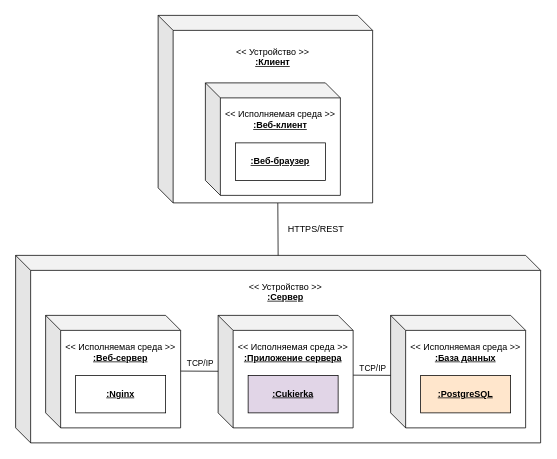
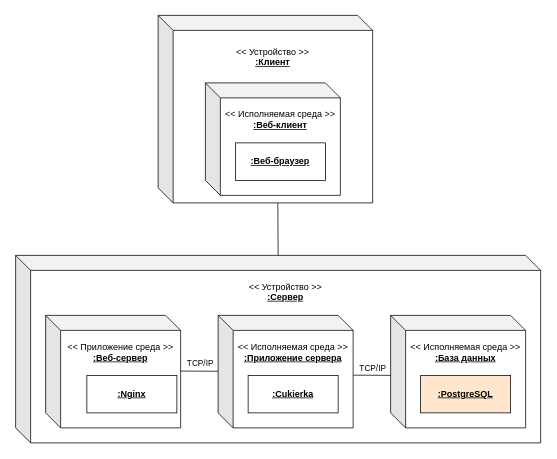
- <mxCell id="23" value="HTTPS/REST" style="text;html=1;align=center;verticalAlign=middle;resizable=0;points=[];autosize=1;strokeColor=none;fillColor=none;" vertex="1" parent="1"><mxGeometry x="370" y="290" width="100" height="30" as="geometry" /></mxCell>
- <mxCell id="10" value="&amp;lt;&amp;lt; Исполняемая среда &amp;gt;&amp;gt;&lt;br&gt;&lt;u&gt;&lt;b&gt;:Веб-сервер&lt;br&gt;&lt;br&gt;&lt;br&gt;&lt;br&gt;&lt;br&gt;&lt;br&gt;&lt;/b&gt;&lt;/u&gt;" style="shape=cube;whiteSpace=wrap;html=1;boundedLbl=1;backgroundOutline=1;darkOpacity=0.05;darkOpacity2=0.1;" vertex="1" parent="9"><mxGeometry width="180" height="150" as="geometry" /></mxCell>
+ <mxCell id="10" value="&amp;lt;&amp;lt; Приложение среда &amp;gt;&amp;gt;&lt;br&gt;&lt;u&gt;&lt;b&gt;:Веб-сервер&lt;br&gt;&lt;br&gt;&lt;br&gt;&lt;br&gt;&lt;br&gt;&lt;br&gt;&lt;/b&gt;&lt;/u&gt;" style="shape=cube;whiteSpace=wrap;html=1;boundedLbl=1;backgroundOutline=1;darkOpacity=0.05;darkOpacity2=0.1;" vertex="1" parent="9"><mxGeometry width="180" height="150" as="geometry" /></mxCell>
- <mxCell id="11" value="&lt;b&gt;&lt;u&gt;:Nginx&lt;/u&gt;&lt;/b&gt;" style="rounded=0;whiteSpace=wrap;html=1;" vertex="1" parent="9"><mxGeometry x="40" y="80" width="120" height="50" as="geometry" /></mxCell>
+ <mxCell id="11" value="&lt;b&gt;&lt;u&gt;:Nginx&lt;/u&gt;&lt;/b&gt;" style="rounded=0;whiteSpace=wrap;html=1;" vertex="1" parent="9"><mxGeometry x="55" y="80" width="120" height="50" as="geometry" /></mxCell>
- <mxCell id="14" value="&lt;b&gt;&lt;u&gt;:Cukierka&lt;/u&gt;&lt;/b&gt;" style="rounded=0;whiteSpace=wrap;html=1;fillColor=#e1d5e7;" vertex="1" parent="12"><mxGeometry x="40" y="80" width="120" height="50" as="geometry" /></mxCell>
+ <mxCell id="14" value="&lt;b&gt;&lt;u&gt;:Cukierka&lt;/u&gt;&lt;/b&gt;" style="rounded=0;whiteSpace=wrap;html=1;" vertex="1" parent="12"><mxGeometry x="40" y="80" width="120" height="50" as="geometry" /></mxCell>
